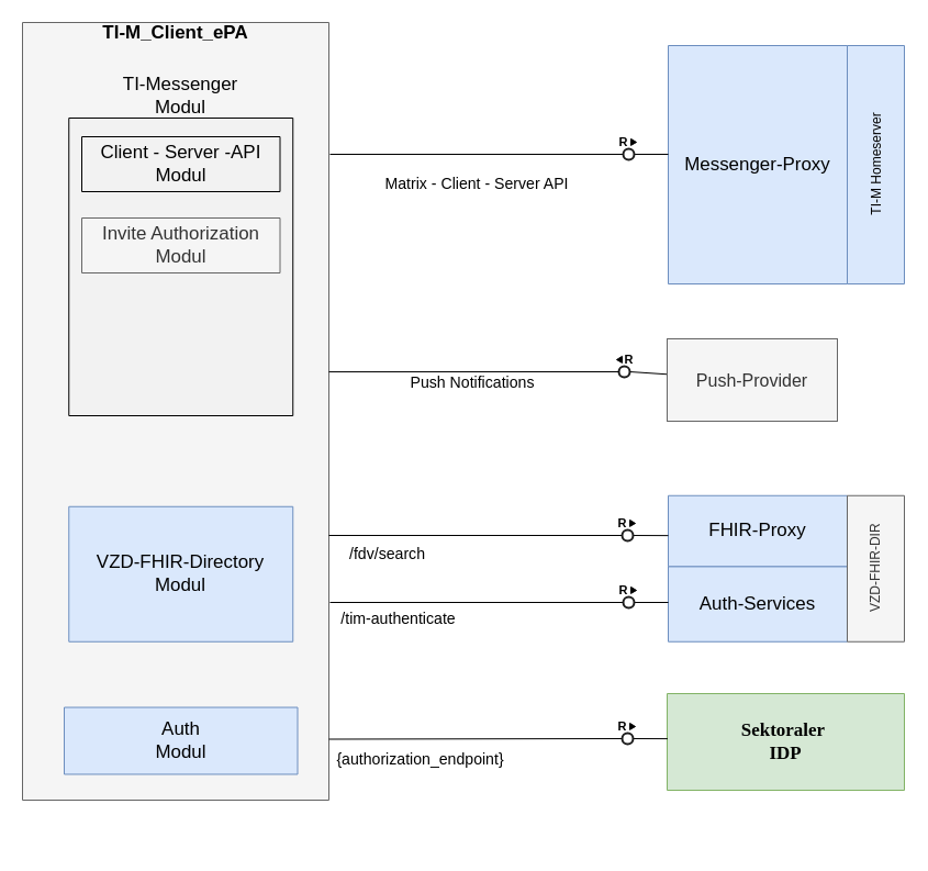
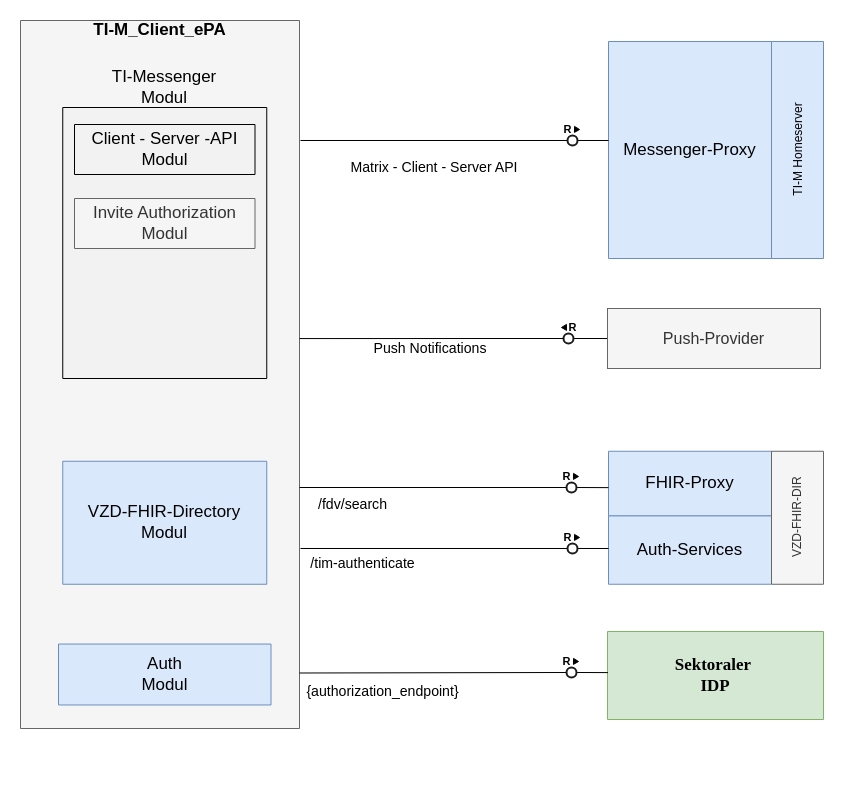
- <mxCell id="43" value="&lt;font style=&quot;font-size: 16px;&quot;&gt;Push-Provider&lt;/font&gt;" style="rounded=0;whiteSpace=wrap;html=1;fillColor=#f5f5f5;fontColor=#333333;strokeColor=#666666;" parent="1" vertex="1"><mxGeometry x="607" y="308" width="155" height="75" as="geometry" /></mxCell>
+ <mxCell id="43" value="&lt;font style=&quot;font-size: 16px;&quot;&gt;Push-Provider&lt;/font&gt;" style="rounded=0;whiteSpace=wrap;html=1;fillColor=#f5f5f5;fontColor=#333333;strokeColor=#666666;" parent="1" vertex="1"><mxGeometry x="607" y="308" width="213" height="60" as="geometry" /></mxCell>
